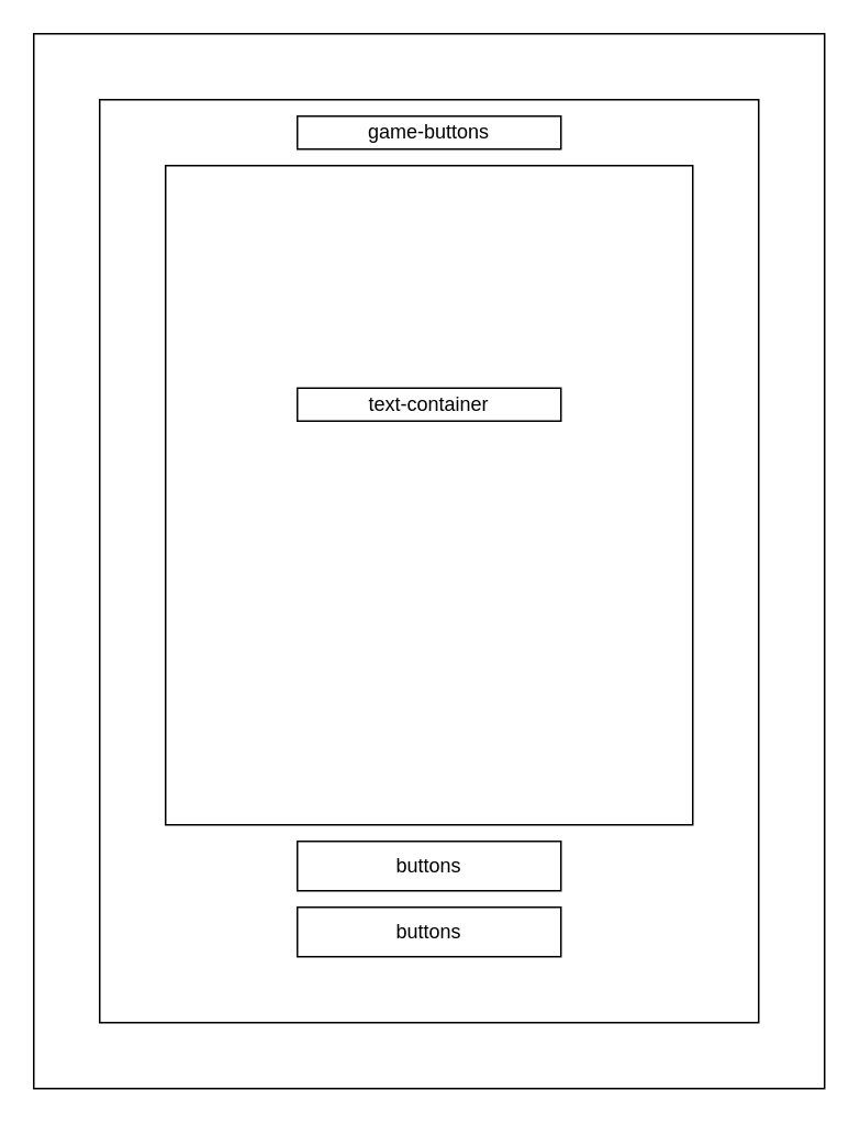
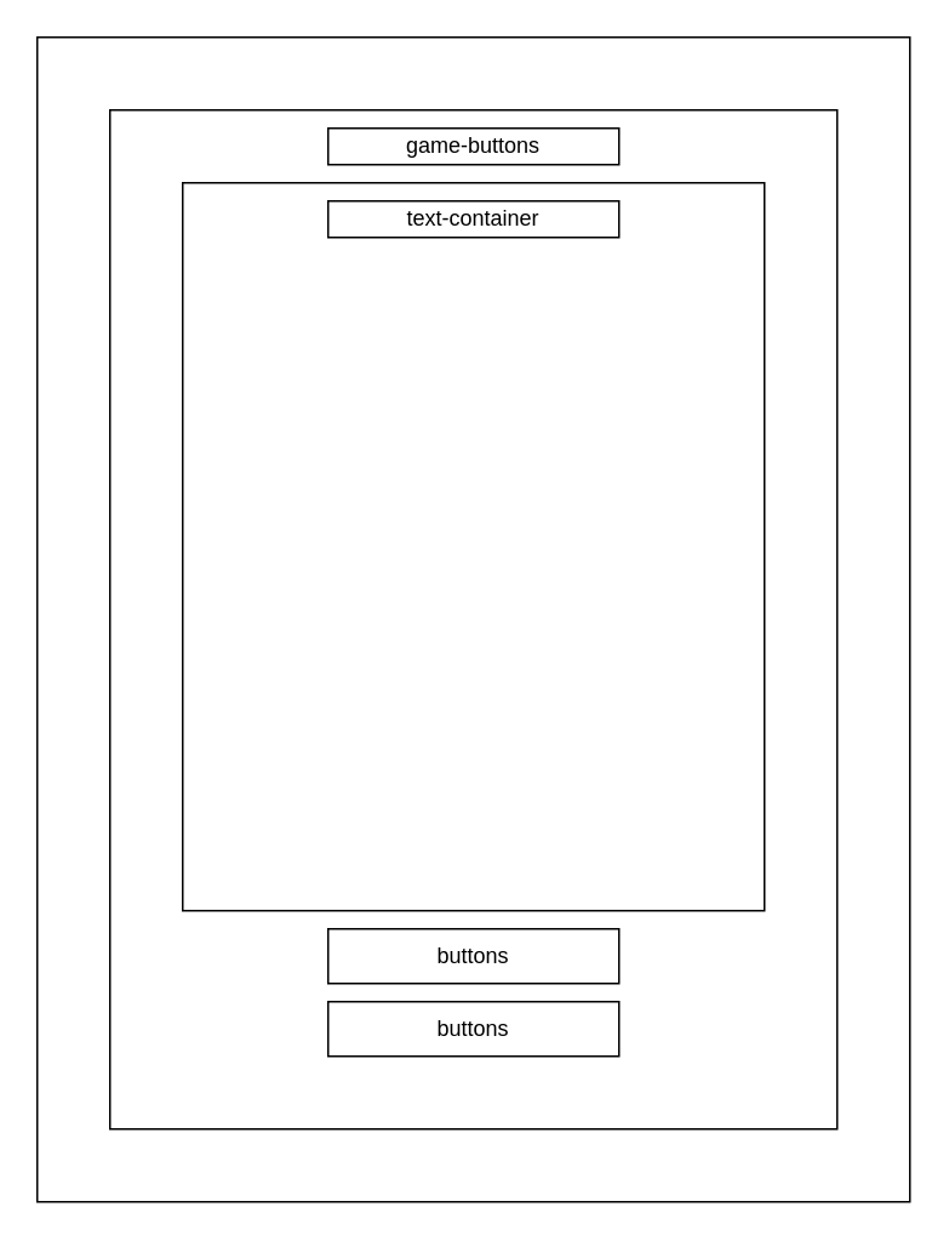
- <mxCell id="8" value="text-container" style="rounded=0;whiteSpace=wrap;html=1;" parent="1" vertex="1"><mxGeometry x="180" y="235" width="160" height="20" as="geometry" /></mxCell>
+ <mxCell id="8" value="text-container" style="rounded=0;whiteSpace=wrap;html=1;" parent="1" vertex="1"><mxGeometry x="180" y="110" width="160" height="20" as="geometry" /></mxCell>
